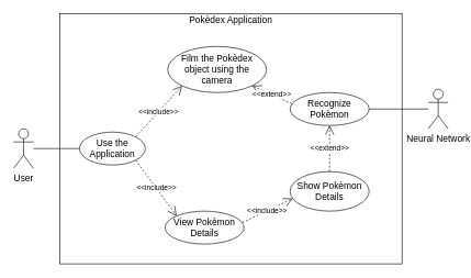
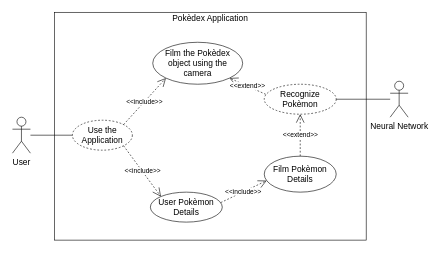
- <mxCell id="6" value="&lt;font&gt;&lt;font style=&quot;font-size: 14px&quot;&gt;Recognize Pokèmon&lt;/font&gt;&lt;br&gt;&lt;/font&gt;" style="ellipse;whiteSpace=wrap;html=1;" parent="1" vertex="1"><mxGeometry x="440" y="140" width="120" height="50" as="geometry" /></mxCell>
+ <mxCell id="6" value="&lt;font&gt;&lt;font style=&quot;font-size: 14px&quot;&gt;Recognize Pokèmon&lt;/font&gt;&lt;br&gt;&lt;/font&gt;" style="ellipse;whiteSpace=wrap;html=1;dashed=1;" parent="1" vertex="1"><mxGeometry x="440" y="140" width="120" height="50" as="geometry" /></mxCell>
- <mxCell id="7" value="&lt;font&gt;&lt;font style=&quot;font-size: 14px&quot;&gt;Use the Application&lt;/font&gt;&lt;br&gt;&lt;/font&gt;" style="ellipse;whiteSpace=wrap;html=1;" parent="1" vertex="1"><mxGeometry x="120" y="200" width="100" height="50" as="geometry" /></mxCell>
+ <mxCell id="7" value="&lt;font&gt;&lt;font style=&quot;font-size: 14px&quot;&gt;Use the Application&lt;/font&gt;&lt;br&gt;&lt;/font&gt;" style="ellipse;whiteSpace=wrap;html=1;dashed=1;" parent="1" vertex="1"><mxGeometry x="120" y="200" width="100" height="50" as="geometry" /></mxCell>
- <mxCell id="9" value="&lt;font&gt;&lt;font style=&quot;font-size: 14px&quot;&gt;Show Pokèmon Details&lt;/font&gt;&lt;br&gt;&lt;/font&gt;" style="ellipse;whiteSpace=wrap;html=1;" parent="1" vertex="1"><mxGeometry x="440" y="260" width="120" height="60" as="geometry" /></mxCell>
+ <mxCell id="9" value="&lt;font&gt;&lt;font style=&quot;font-size: 14px&quot;&gt;Film Pokèmon Details&lt;/font&gt;&lt;br&gt;&lt;/font&gt;" style="ellipse;whiteSpace=wrap;html=1;" parent="1" vertex="1"><mxGeometry x="440" y="260" width="120" height="60" as="geometry" /></mxCell>
- <mxCell id="4" value="&lt;font&gt;&lt;font style=&quot;font-size: 14px&quot;&gt;View Pokèmon&lt;br&gt;Details&lt;/font&gt;&lt;br&gt;&lt;/font&gt;" style="ellipse;whiteSpace=wrap;html=1;" parent="1" vertex="1"><mxGeometry x="250" y="320" width="120" height="50" as="geometry" /></mxCell>
+ <mxCell id="4" value="&lt;font&gt;&lt;font style=&quot;font-size: 14px&quot;&gt;User Pokèmon&lt;br&gt;Details&lt;/font&gt;&lt;br&gt;&lt;/font&gt;" style="ellipse;whiteSpace=wrap;html=1;" parent="1" vertex="1"><mxGeometry x="250" y="320" width="120" height="50" as="geometry" /></mxCell>
